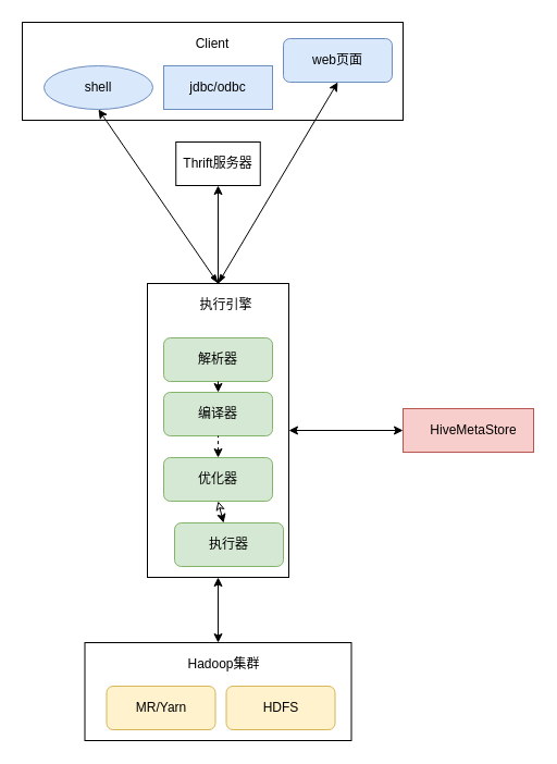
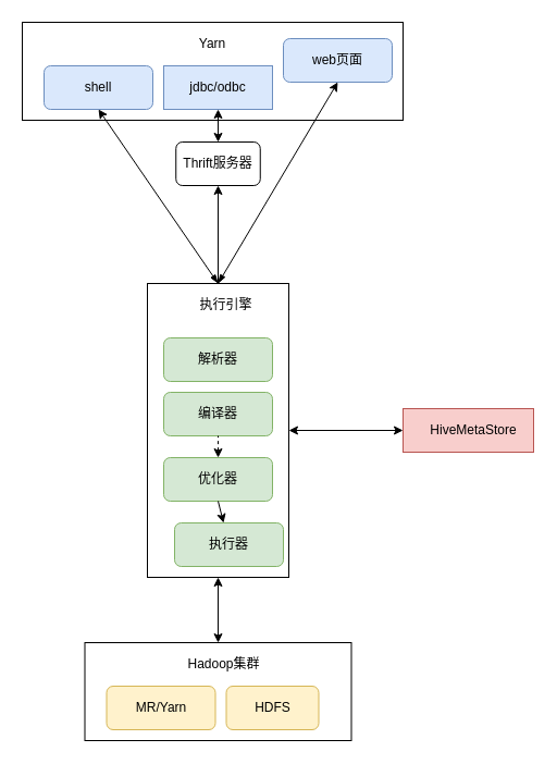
- <mxCell id="6" value="Client" style="text;html=1;strokeColor=none;fillColor=none;align=center;verticalAlign=middle;whiteSpace=wrap;rounded=0;" parent="1" vertex="1"><mxGeometry x="175" y="30" width="40" height="20" as="geometry" /></mxCell>
+ <mxCell id="6" value="Yarn" style="text;html=1;strokeColor=none;fillColor=none;align=center;verticalAlign=middle;whiteSpace=wrap;rounded=0;" parent="1" vertex="1"><mxGeometry x="175" y="30" width="40" height="20" as="geometry" /></mxCell>
- <mxCell id="3" value="shell" style="ellipse;whiteSpace=wrap;html=1;fillColor=#dae8fc;strokeColor=#6c8ebf;" parent="1" vertex="1"><mxGeometry x="40" y="60" width="100" height="40" as="geometry" /></mxCell>
+ <mxCell id="3" value="shell" style="rounded=1;whiteSpace=wrap;html=1;fillColor=#dae8fc;strokeColor=#6c8ebf;" parent="1" vertex="1"><mxGeometry x="40" y="60" width="100" height="40" as="geometry" /></mxCell>
+ <mxCell id="20" value="" style="endArrow=classic;startArrow=classic;html=1;entryX=0.5;entryY=1;entryDx=0;entryDy=0;exitX=0.5;exitY=0;exitDx=0;exitDy=0;" parent="1" source="19" target="4" edge="1"><mxGeometry width="50" height="50" relative="1" as="geometry"><mxPoint x="55" y="240" as="sourcePoint" /><mxPoint x="105" y="190" as="targetPoint" /></mxGeometry></mxCell>
- <mxCell id="19" value="Thrift服务器" style="rounded=0;whiteSpace=wrap;html=1;" parent="1" vertex="1"><mxGeometry x="161.25" y="130" width="77.5" height="40" as="geometry" /></mxCell>
+ <mxCell id="19" value="Thrift服务器" style="whiteSpace=wrap;html=1;rounded=1;" parent="1" vertex="1"><mxGeometry x="161.25" y="130" width="77.5" height="40" as="geometry" /></mxCell>
- <mxCell id="26" value="" style="endArrow=none;startArrow=classic;html=1;rounded=0;entryX=0.5;entryY=1;entryDx=0;entryDy=0;exitX=0.5;exitY=0;exitDx=0;exitDy=0;endFill=0;" edge="1" parent="1" source="10" target="8"><mxGeometry width="50" height="50" relative="1" as="geometry"><mxPoint x="-115" y="470" as="sourcePoint" /><mxPoint x="-65" y="420" as="targetPoint" /></mxGeometry></mxCell>
- <mxCell id="28" value="" style="endArrow=classic;startArrow=classic;html=1;rounded=0;entryX=0.5;entryY=1;entryDx=0;entryDy=0;endFill=0;" edge="1" parent="1" source="12" target="11"><mxGeometry width="50" height="50" relative="1" as="geometry"><mxPoint x="55" y="530" as="sourcePoint" /><mxPoint x="105" y="480" as="targetPoint" /></mxGeometry></mxCell>
+ <mxCell id="28" value="" style="endArrow=none;startArrow=classic;html=1;rounded=0;entryX=0.5;entryY=1;entryDx=0;entryDy=0;endFill=0;" edge="1" parent="1" source="12" target="11"><mxGeometry width="50" height="50" relative="1" as="geometry"><mxPoint x="55" y="530" as="sourcePoint" /><mxPoint x="105" y="480" as="targetPoint" /></mxGeometry></mxCell>
- <mxCell id="17" value="HDFS" style="rounded=1;whiteSpace=wrap;html=1;fillColor=#fff2cc;strokeColor=#d6b656;" parent="1" vertex="1"><mxGeometry x="207.5" y="630" width="100" height="40" as="geometry" /></mxCell>
+ <mxCell id="17" value="HDFS" style="rounded=1;whiteSpace=wrap;html=1;fillColor=#fff2cc;strokeColor=#d6b656;" parent="1" vertex="1"><mxGeometry x="207.5" y="630" width="85" height="40" as="geometry" /></mxCell>
